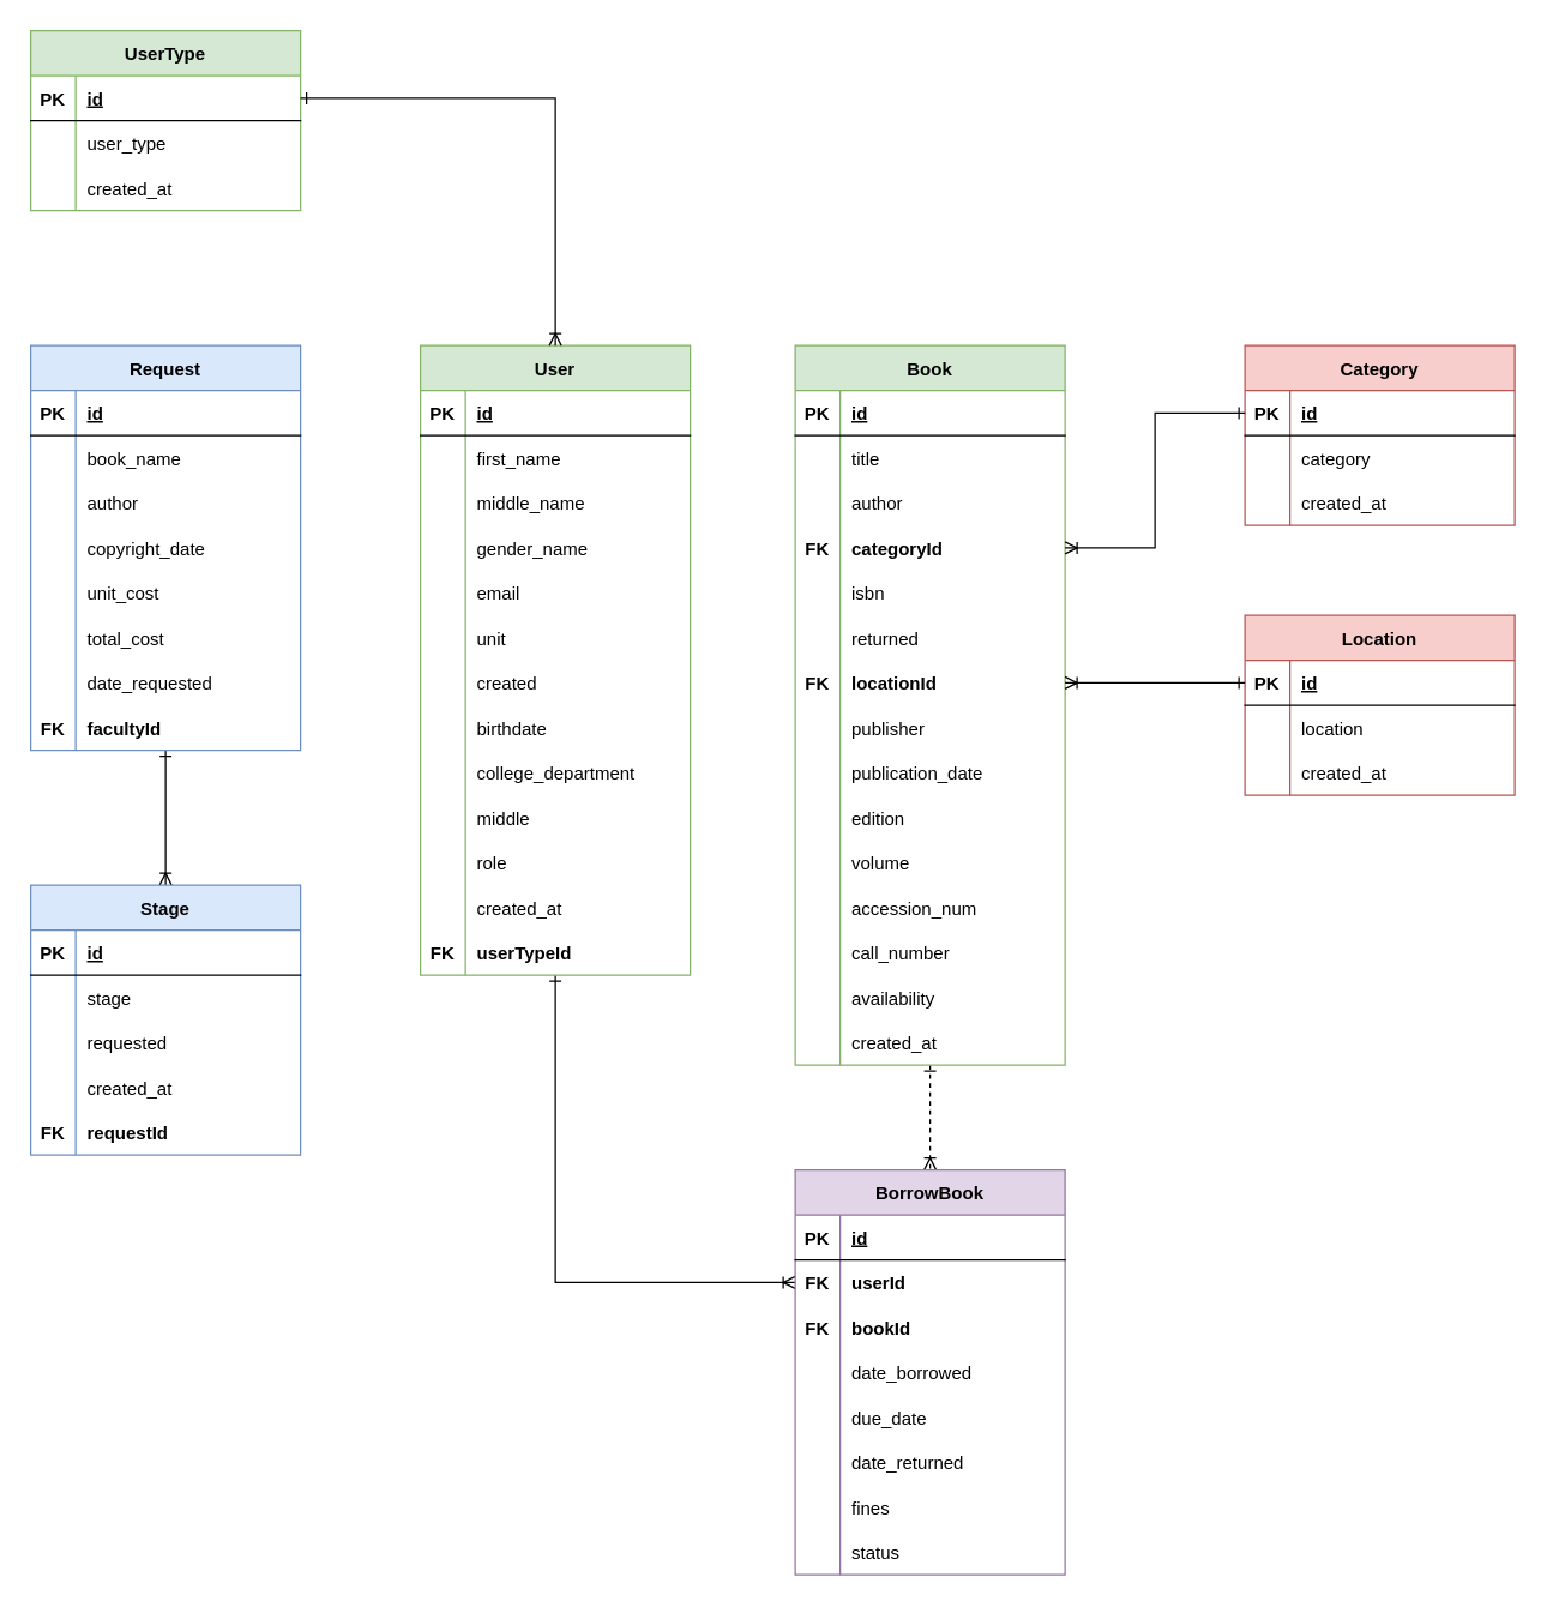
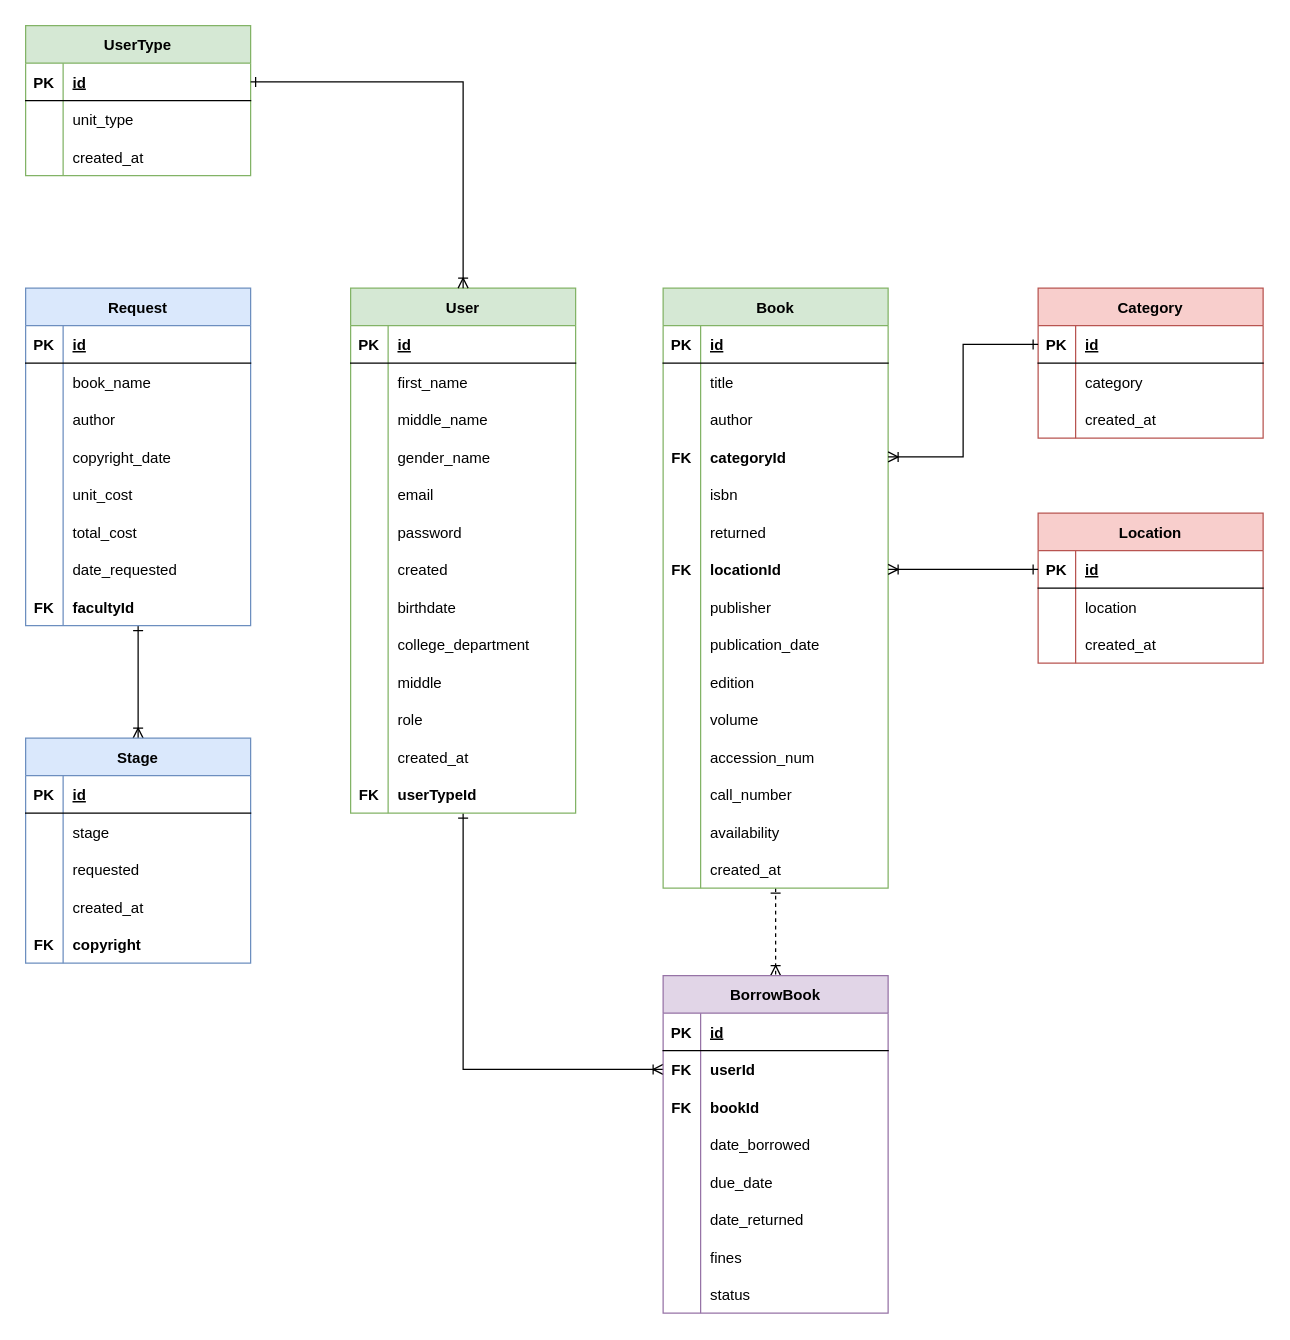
- <mxCell id="49" value="user_type" style="shape=partialRectangle;connectable=0;fillColor=none;top=0;left=0;bottom=0;right=0;align=left;spacingLeft=6;overflow=hidden;" parent="47" vertex="1"><mxGeometry x="30" width="150" height="30" as="geometry"><mxRectangle width="150" height="30" as="alternateBounds" /></mxGeometry></mxCell>
+ <mxCell id="49" value="unit_type" style="shape=partialRectangle;connectable=0;fillColor=none;top=0;left=0;bottom=0;right=0;align=left;spacingLeft=6;overflow=hidden;" parent="47" vertex="1"><mxGeometry x="30" width="150" height="30" as="geometry"><mxRectangle width="150" height="30" as="alternateBounds" /></mxGeometry></mxCell>
- <mxCell id="21" value="unit" style="shape=partialRectangle;connectable=0;fillColor=none;top=0;left=0;bottom=0;right=0;align=left;spacingLeft=6;overflow=hidden;" parent="19" vertex="1"><mxGeometry x="30" width="150" height="30" as="geometry"><mxRectangle width="150" height="30" as="alternateBounds" /></mxGeometry></mxCell>
+ <mxCell id="21" value="password" style="shape=partialRectangle;connectable=0;fillColor=none;top=0;left=0;bottom=0;right=0;align=left;spacingLeft=6;overflow=hidden;" parent="19" vertex="1"><mxGeometry x="30" width="150" height="30" as="geometry"><mxRectangle width="150" height="30" as="alternateBounds" /></mxGeometry></mxCell>
- <mxCell id="188" value="requestId" style="shape=partialRectangle;connectable=0;fillColor=none;top=0;left=0;bottom=0;right=0;align=left;spacingLeft=6;overflow=hidden;fontStyle=1" parent="186" vertex="1"><mxGeometry x="30" width="150" height="30" as="geometry"><mxRectangle width="150" height="30" as="alternateBounds" /></mxGeometry></mxCell>
+ <mxCell id="188" value="copyright" style="shape=partialRectangle;connectable=0;fillColor=none;top=0;left=0;bottom=0;right=0;align=left;spacingLeft=6;overflow=hidden;fontStyle=1" parent="186" vertex="1"><mxGeometry x="30" width="150" height="30" as="geometry"><mxRectangle width="150" height="30" as="alternateBounds" /></mxGeometry></mxCell>
